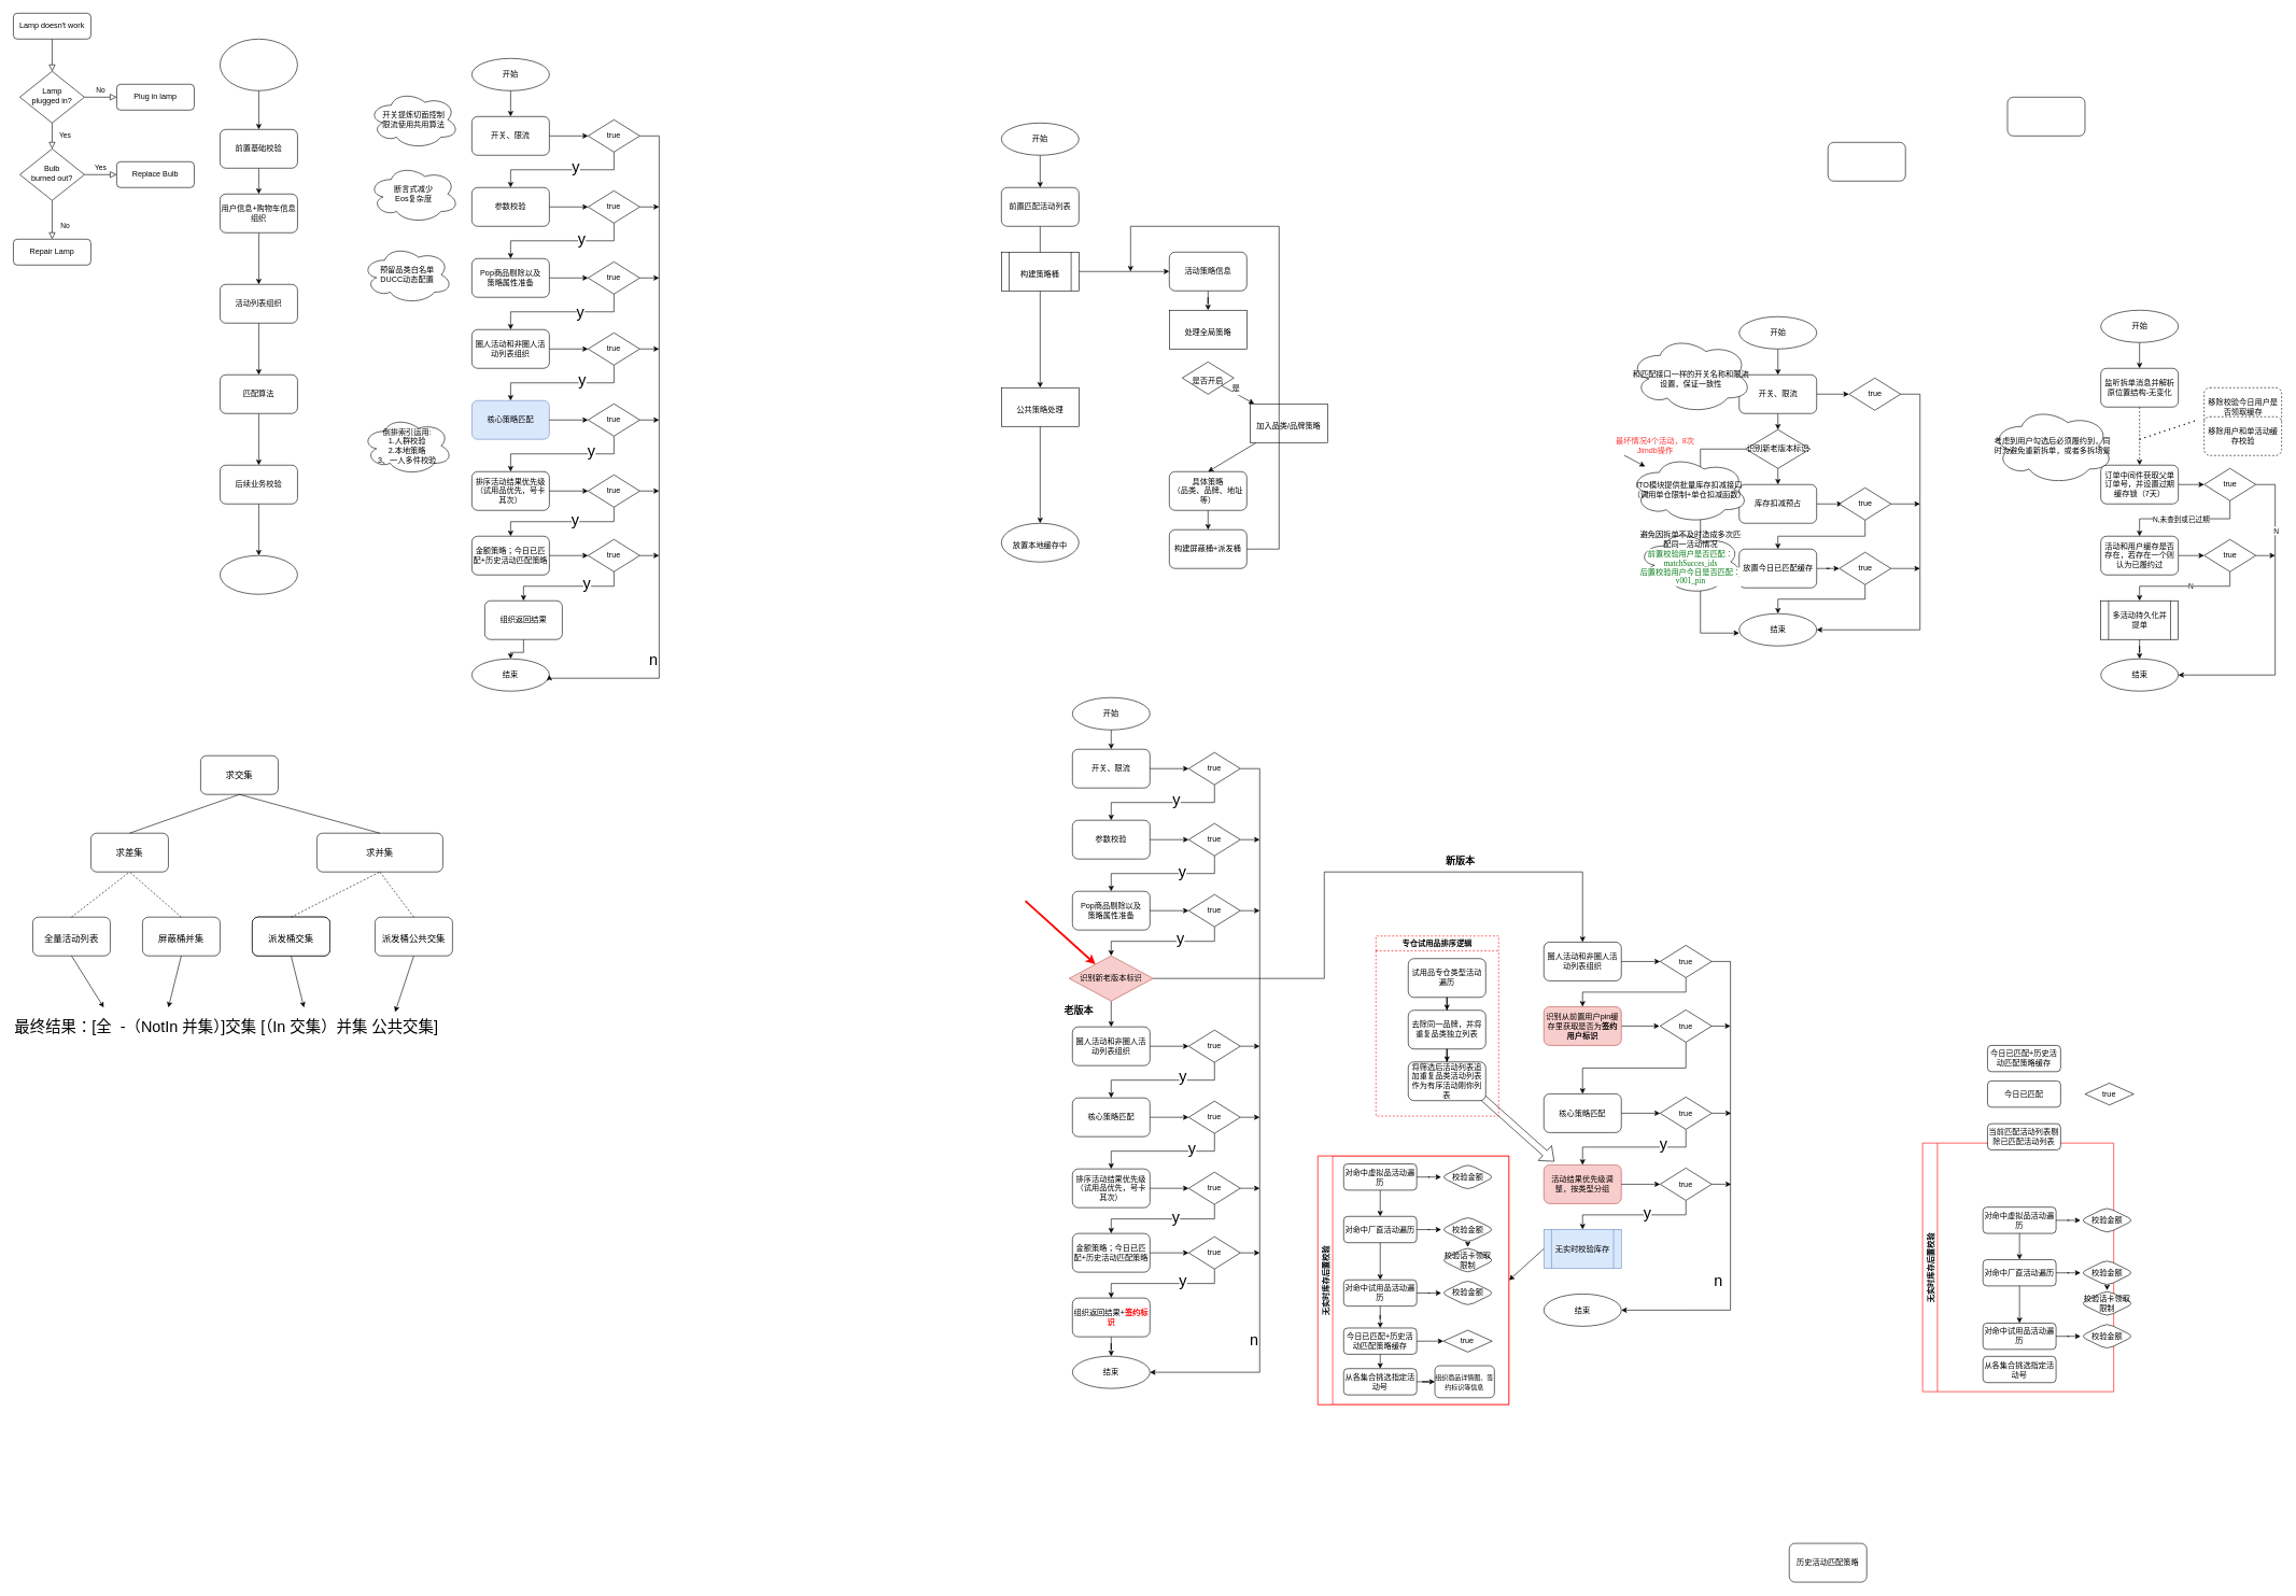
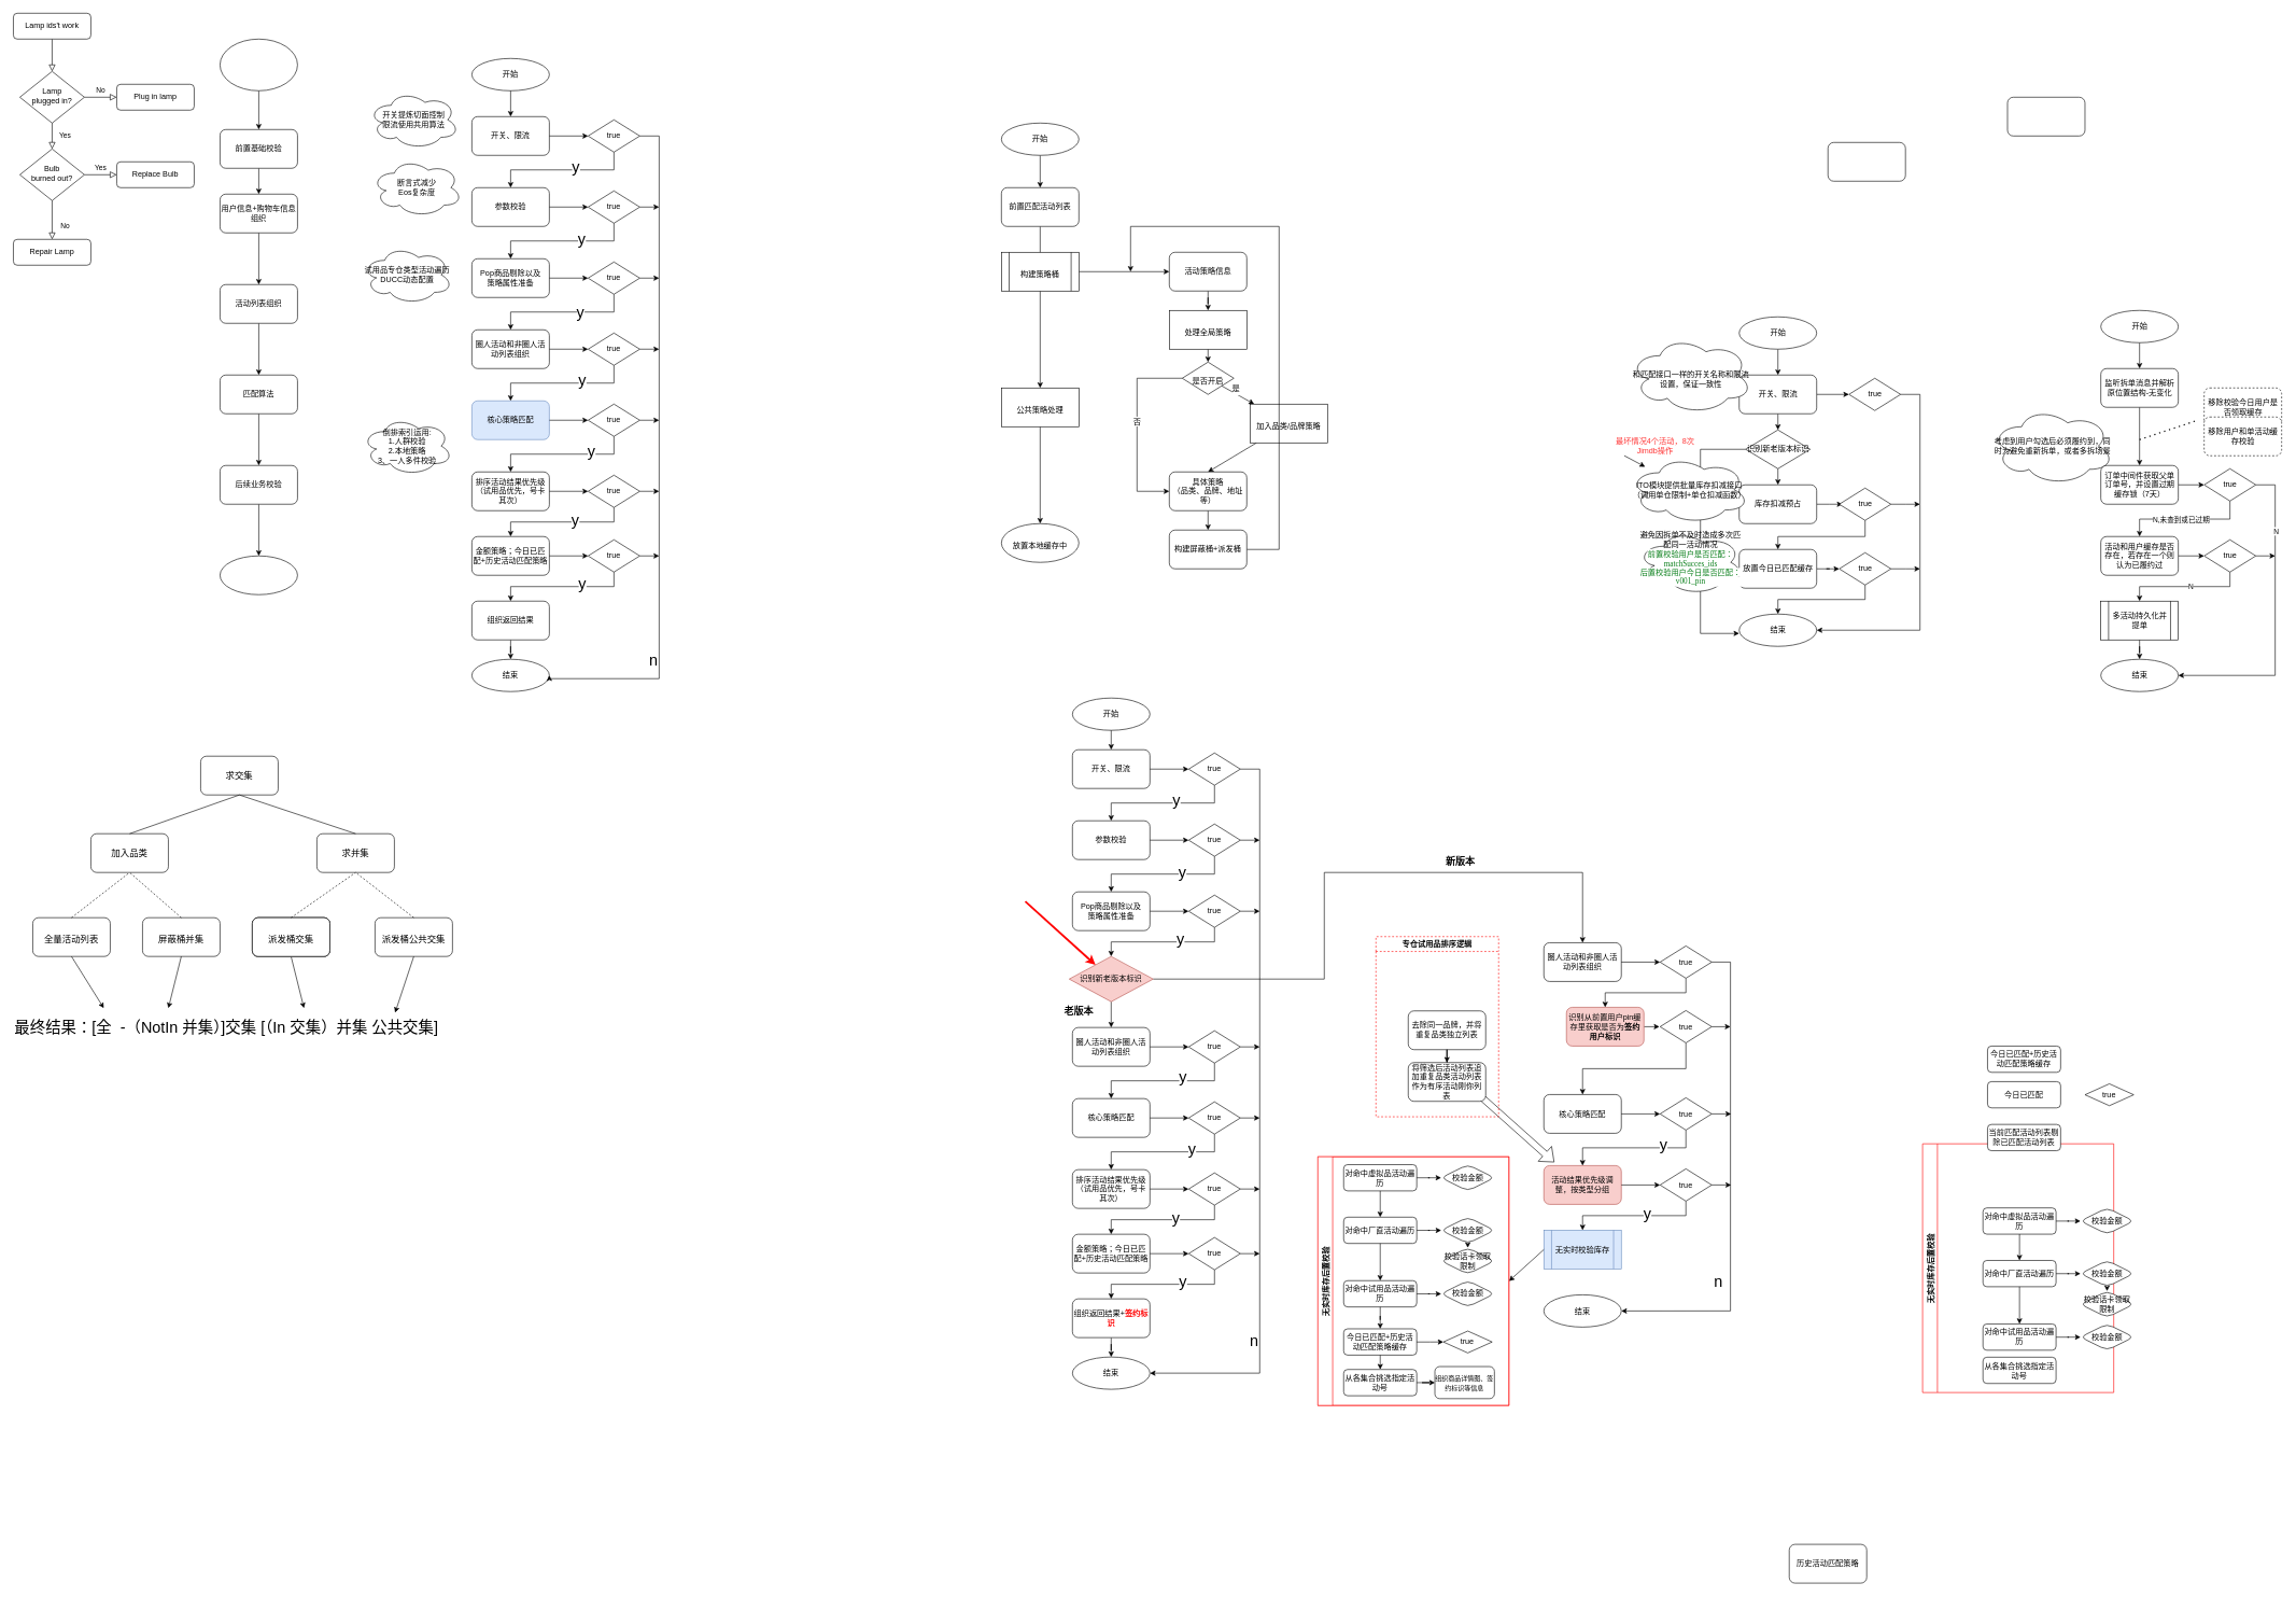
- <mxCell id="3" value="Lamp doesn't work" style="rounded=1;whiteSpace=wrap;html=1;fontSize=12;glass=0;strokeWidth=1;shadow=0;" parent="1" vertex="1"><mxGeometry x="20" y="20" width="120" height="40" as="geometry" /></mxCell>
+ <mxCell id="3" value="Lamp ids't work" style="rounded=1;whiteSpace=wrap;html=1;fontSize=12;glass=0;strokeWidth=1;shadow=0;" parent="1" vertex="1"><mxGeometry x="20" y="20" width="120" height="40" as="geometry" /></mxCell>
- <mxCell id="43" value="断言式减少&lt;br&gt;Eos复杂度" style="ellipse;shape=cloud;whiteSpace=wrap;html=1;" parent="28" vertex="1"><mxGeometry x="10" y="165" width="140" height="90" as="geometry" /></mxCell>
+ <mxCell id="43" value="断言式减少&lt;br&gt;Eos复杂度" style="ellipse;shape=cloud;whiteSpace=wrap;html=1;" parent="28" vertex="1"><mxGeometry x="15" y="155" width="140" height="90" as="geometry" /></mxCell>
- <mxCell id="44" value="预留品类白名单&lt;br&gt;DUCC动态配置" style="ellipse;shape=cloud;whiteSpace=wrap;html=1;" parent="28" vertex="1"><mxGeometry y="290" width="140" height="90" as="geometry" /></mxCell>
+ <mxCell id="44" value="试用品专仓类型活动遍历&lt;br&gt;DUCC动态配置" style="ellipse;shape=cloud;whiteSpace=wrap;html=1;" parent="28" vertex="1"><mxGeometry y="290" width="140" height="90" as="geometry" /></mxCell>
+ <mxCell id="107" value="" style="edgeStyle=none;rounded=0;orthogonalLoop=1;jettySize=auto;html=1;fontSize=24;" parent="1" source="108" target="112" edge="1"><mxGeometry relative="1" as="geometry" /></mxCell>
+ <mxCell id="110" style="edgeStyle=orthogonalEdgeStyle;rounded=0;orthogonalLoop=1;jettySize=auto;html=1;entryX=0;entryY=0.5;entryDx=0;entryDy=0;fontSize=12;exitX=0;exitY=0.5;exitDx=0;exitDy=0;" parent="1" source="112" target="117" edge="1"><mxGeometry relative="1" as="geometry"><Array as="points"><mxPoint x="1760" y="585" /><mxPoint x="1760" y="760" /></Array></mxGeometry></mxCell>
+ <mxCell id="111" value="否" style="edgeLabel;html=1;align=center;verticalAlign=middle;resizable=0;points=[];fontSize=12;" parent="110" vertex="1" connectable="0"><mxGeometry x="-0.075" y="-1" relative="1" as="geometry"><mxPoint as="offset" /></mxGeometry></mxCell>
- <mxCell id="223" style="edgeStyle=orthogonalEdgeStyle;rounded=0;orthogonalLoop=1;jettySize=auto;html=1;exitX=0.5;exitY=1;exitDx=0;exitDy=0;entryX=0.5;entryY=0;entryDx=0;entryDy=0;fontColor=#000000;dashed=1;" edge="1" parent="1" source="224" target="228"><mxGeometry relative="1" as="geometry" /></mxCell>
+ <mxCell id="223" style="edgeStyle=orthogonalEdgeStyle;rounded=0;orthogonalLoop=1;jettySize=auto;html=1;exitX=0.5;exitY=1;exitDx=0;exitDy=0;entryX=0.5;entryY=0;entryDx=0;entryDy=0;fontColor=#000000;" edge="1" parent="1" source="224" target="228"><mxGeometry relative="1" as="geometry" /></mxCell>
- <mxCell id="75" value="组织返回结果" style="rounded=1;whiteSpace=wrap;html=1;" parent="28" vertex="1"><mxGeometry x="190" y="840" width="120" height="60" as="geometry" /></mxCell>
+ <mxCell id="75" value="组织返回结果" style="rounded=1;whiteSpace=wrap;html=1;" parent="28" vertex="1"><mxGeometry x="170" y="840" width="120" height="60" as="geometry" /></mxCell>
- <mxCell id="93" value="求差集" style="rounded=1;whiteSpace=wrap;html=1;fontSize=14;" parent="81" vertex="1"><mxGeometry x="120" y="120" width="120" height="60" as="geometry" /></mxCell>
+ <mxCell id="93" value="加入品类" style="rounded=1;whiteSpace=wrap;html=1;fontSize=14;" parent="81" vertex="1"><mxGeometry x="120" y="120" width="120" height="60" as="geometry" /></mxCell>
- <mxCell id="94" value="求并集" style="rounded=1;whiteSpace=wrap;html=1;fontSize=14;" parent="81" vertex="1"><mxGeometry x="470" y="120" width="195" height="60" as="geometry" /></mxCell>
+ <mxCell id="94" value="求并集" style="rounded=1;whiteSpace=wrap;html=1;fontSize=14;" parent="81" vertex="1"><mxGeometry x="470" y="120" width="120" height="60" as="geometry" /></mxCell>
- <mxCell id="258" value="试用品专仓类型活动遍历" style="rounded=1;whiteSpace=wrap;html=1;fontColor=#000000;" vertex="1" parent="257"><mxGeometry x="50" y="35" width="120" height="60" as="geometry" /></mxCell>
- <mxCell id="260" value="" style="edgeStyle=orthogonalEdgeStyle;rounded=0;orthogonalLoop=1;jettySize=auto;html=1;fontColor=#000000;" edge="1" parent="257" source="258" target="259"><mxGeometry relative="1" as="geometry" /></mxCell>
- <mxCell id="248" value="识别从前置用户pin缓存里获取是否为&lt;b&gt;签约用户标识&lt;/b&gt;" style="rounded=1;whiteSpace=wrap;html=1;fillColor=#f8cecc;strokeColor=#b85450;" vertex="1" parent="1"><mxGeometry x="2390" y="1558.74" width="120" height="60" as="geometry" /></mxCell>
+ <mxCell id="248" value="识别从前置用户pin缓存里获取是否为&lt;b&gt;签约用户标识&lt;/b&gt;" style="rounded=1;whiteSpace=wrap;html=1;fillColor=#f8cecc;strokeColor=#b85450;" vertex="1" parent="1"><mxGeometry x="2425" y="1558.74" width="120" height="60" as="geometry" /></mxCell>
